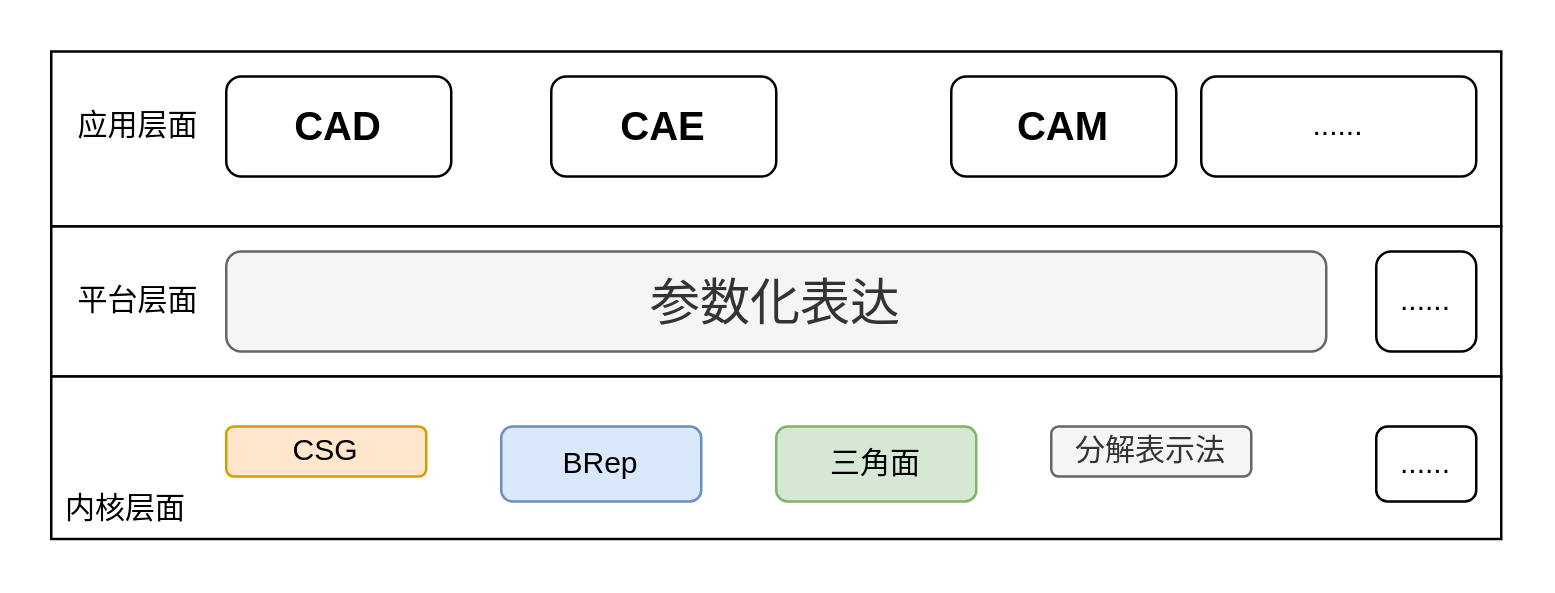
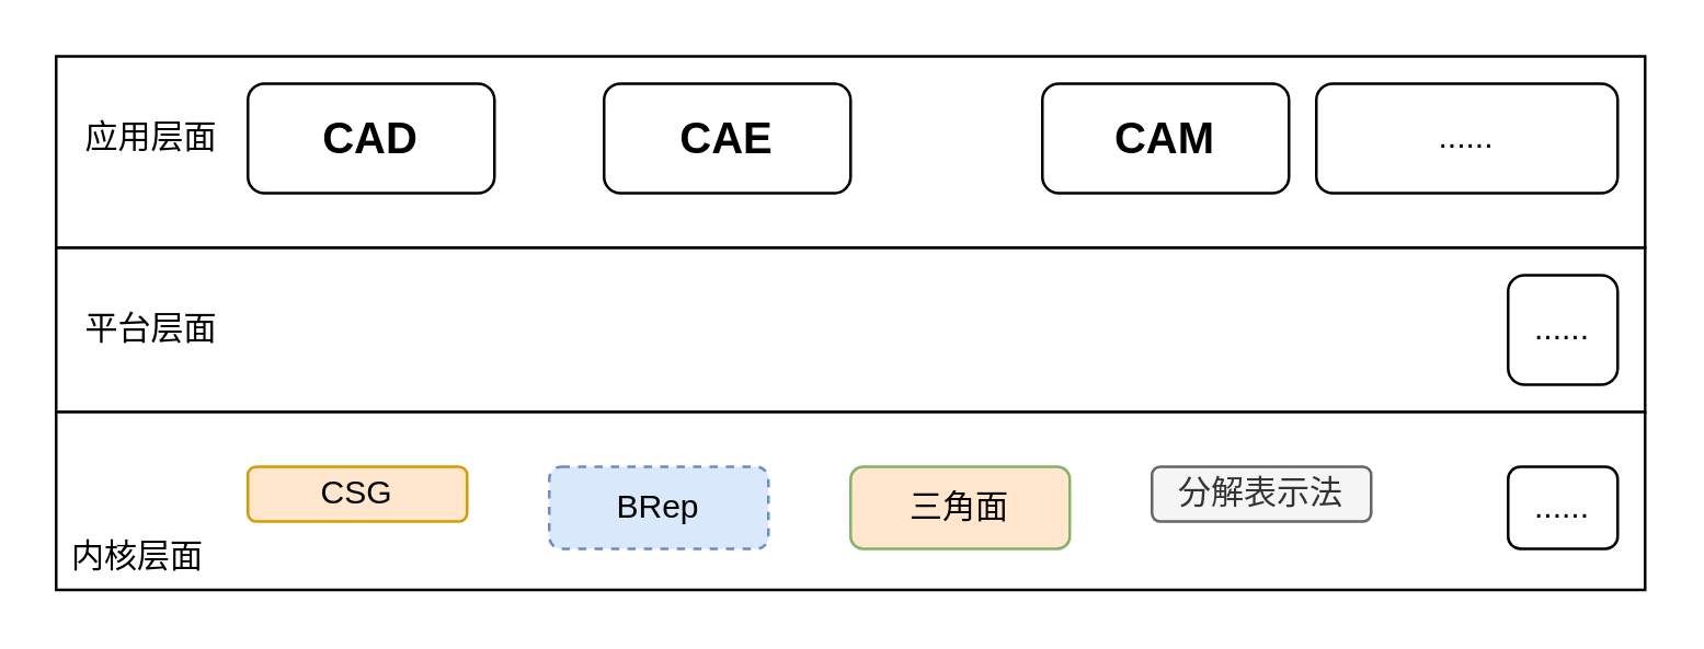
- <mxCell id="10" value="&lt;font style=&quot;font-size: 20px&quot;&gt;参数化表达&lt;/font&gt;" style="rounded=1;whiteSpace=wrap;html=1;fillColor=#f5f5f5;strokeColor=#666666;fontColor=#333333;" vertex="1" parent="1"><mxGeometry x="90" y="100" width="440" height="40" as="geometry" /></mxCell>
- <mxCell id="6" value="BRep" style="rounded=1;whiteSpace=wrap;html=1;fillColor=#dae8fc;strokeColor=#6c8ebf;" vertex="1" parent="1"><mxGeometry x="200" y="170" width="80" height="30" as="geometry" /></mxCell>
+ <mxCell id="6" value="BRep" style="rounded=1;whiteSpace=wrap;html=1;fillColor=#dae8fc;strokeColor=#6c8ebf;dashed=1;" vertex="1" parent="1"><mxGeometry x="200" y="170" width="80" height="30" as="geometry" /></mxCell>
- <mxCell id="7" value="三角面" style="rounded=1;whiteSpace=wrap;html=1;fillColor=#d5e8d4;strokeColor=#82b366;" vertex="1" parent="1"><mxGeometry x="310" y="170" width="80" height="30" as="geometry" /></mxCell>
+ <mxCell id="7" value="三角面" style="rounded=1;whiteSpace=wrap;html=1;fillColor=#ffe6cc;strokeColor=#82b366;" vertex="1" parent="1"><mxGeometry x="310" y="170" width="80" height="30" as="geometry" /></mxCell>
